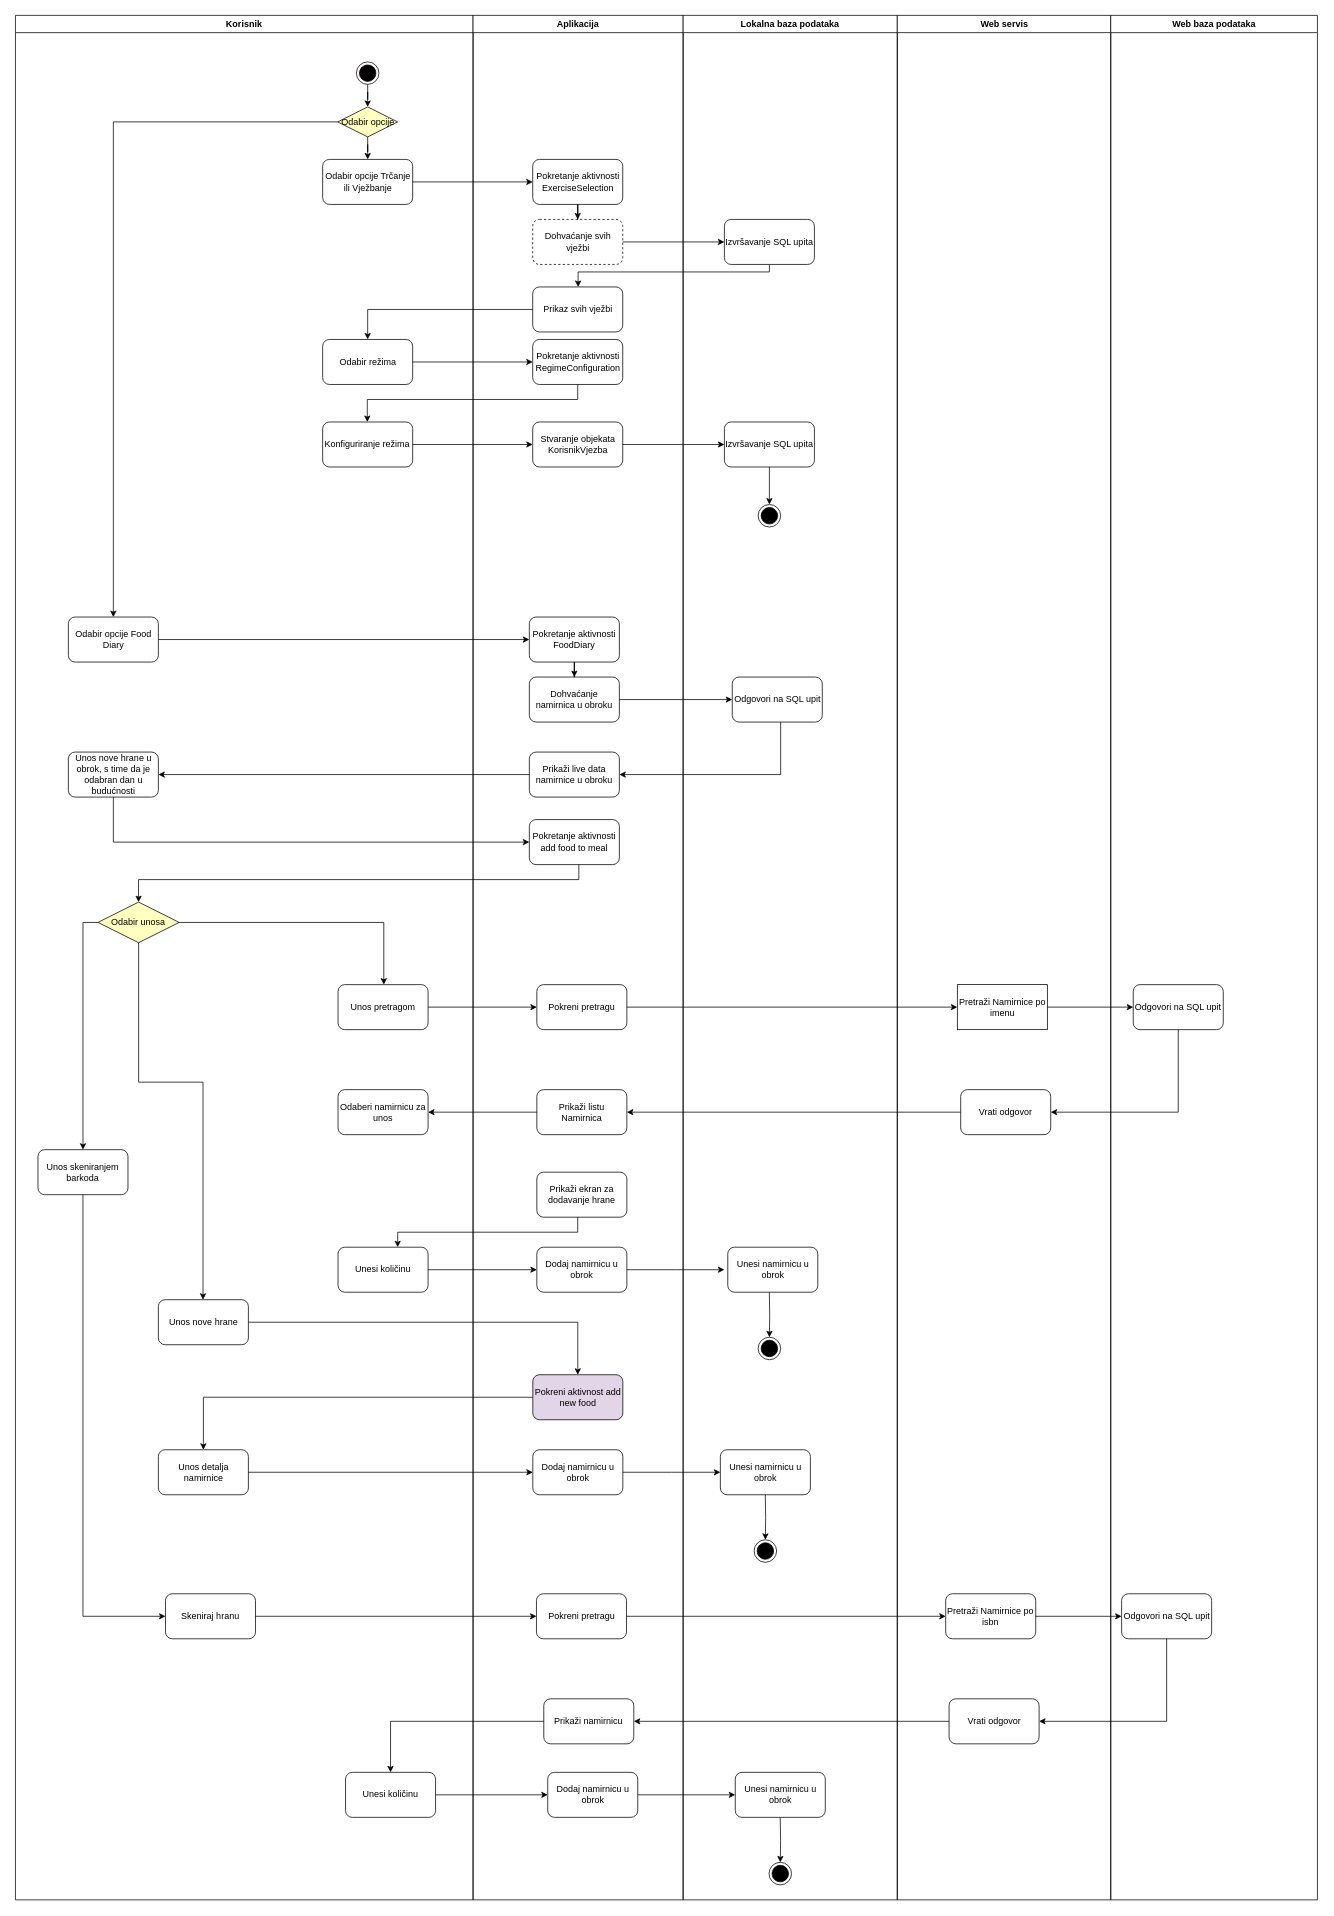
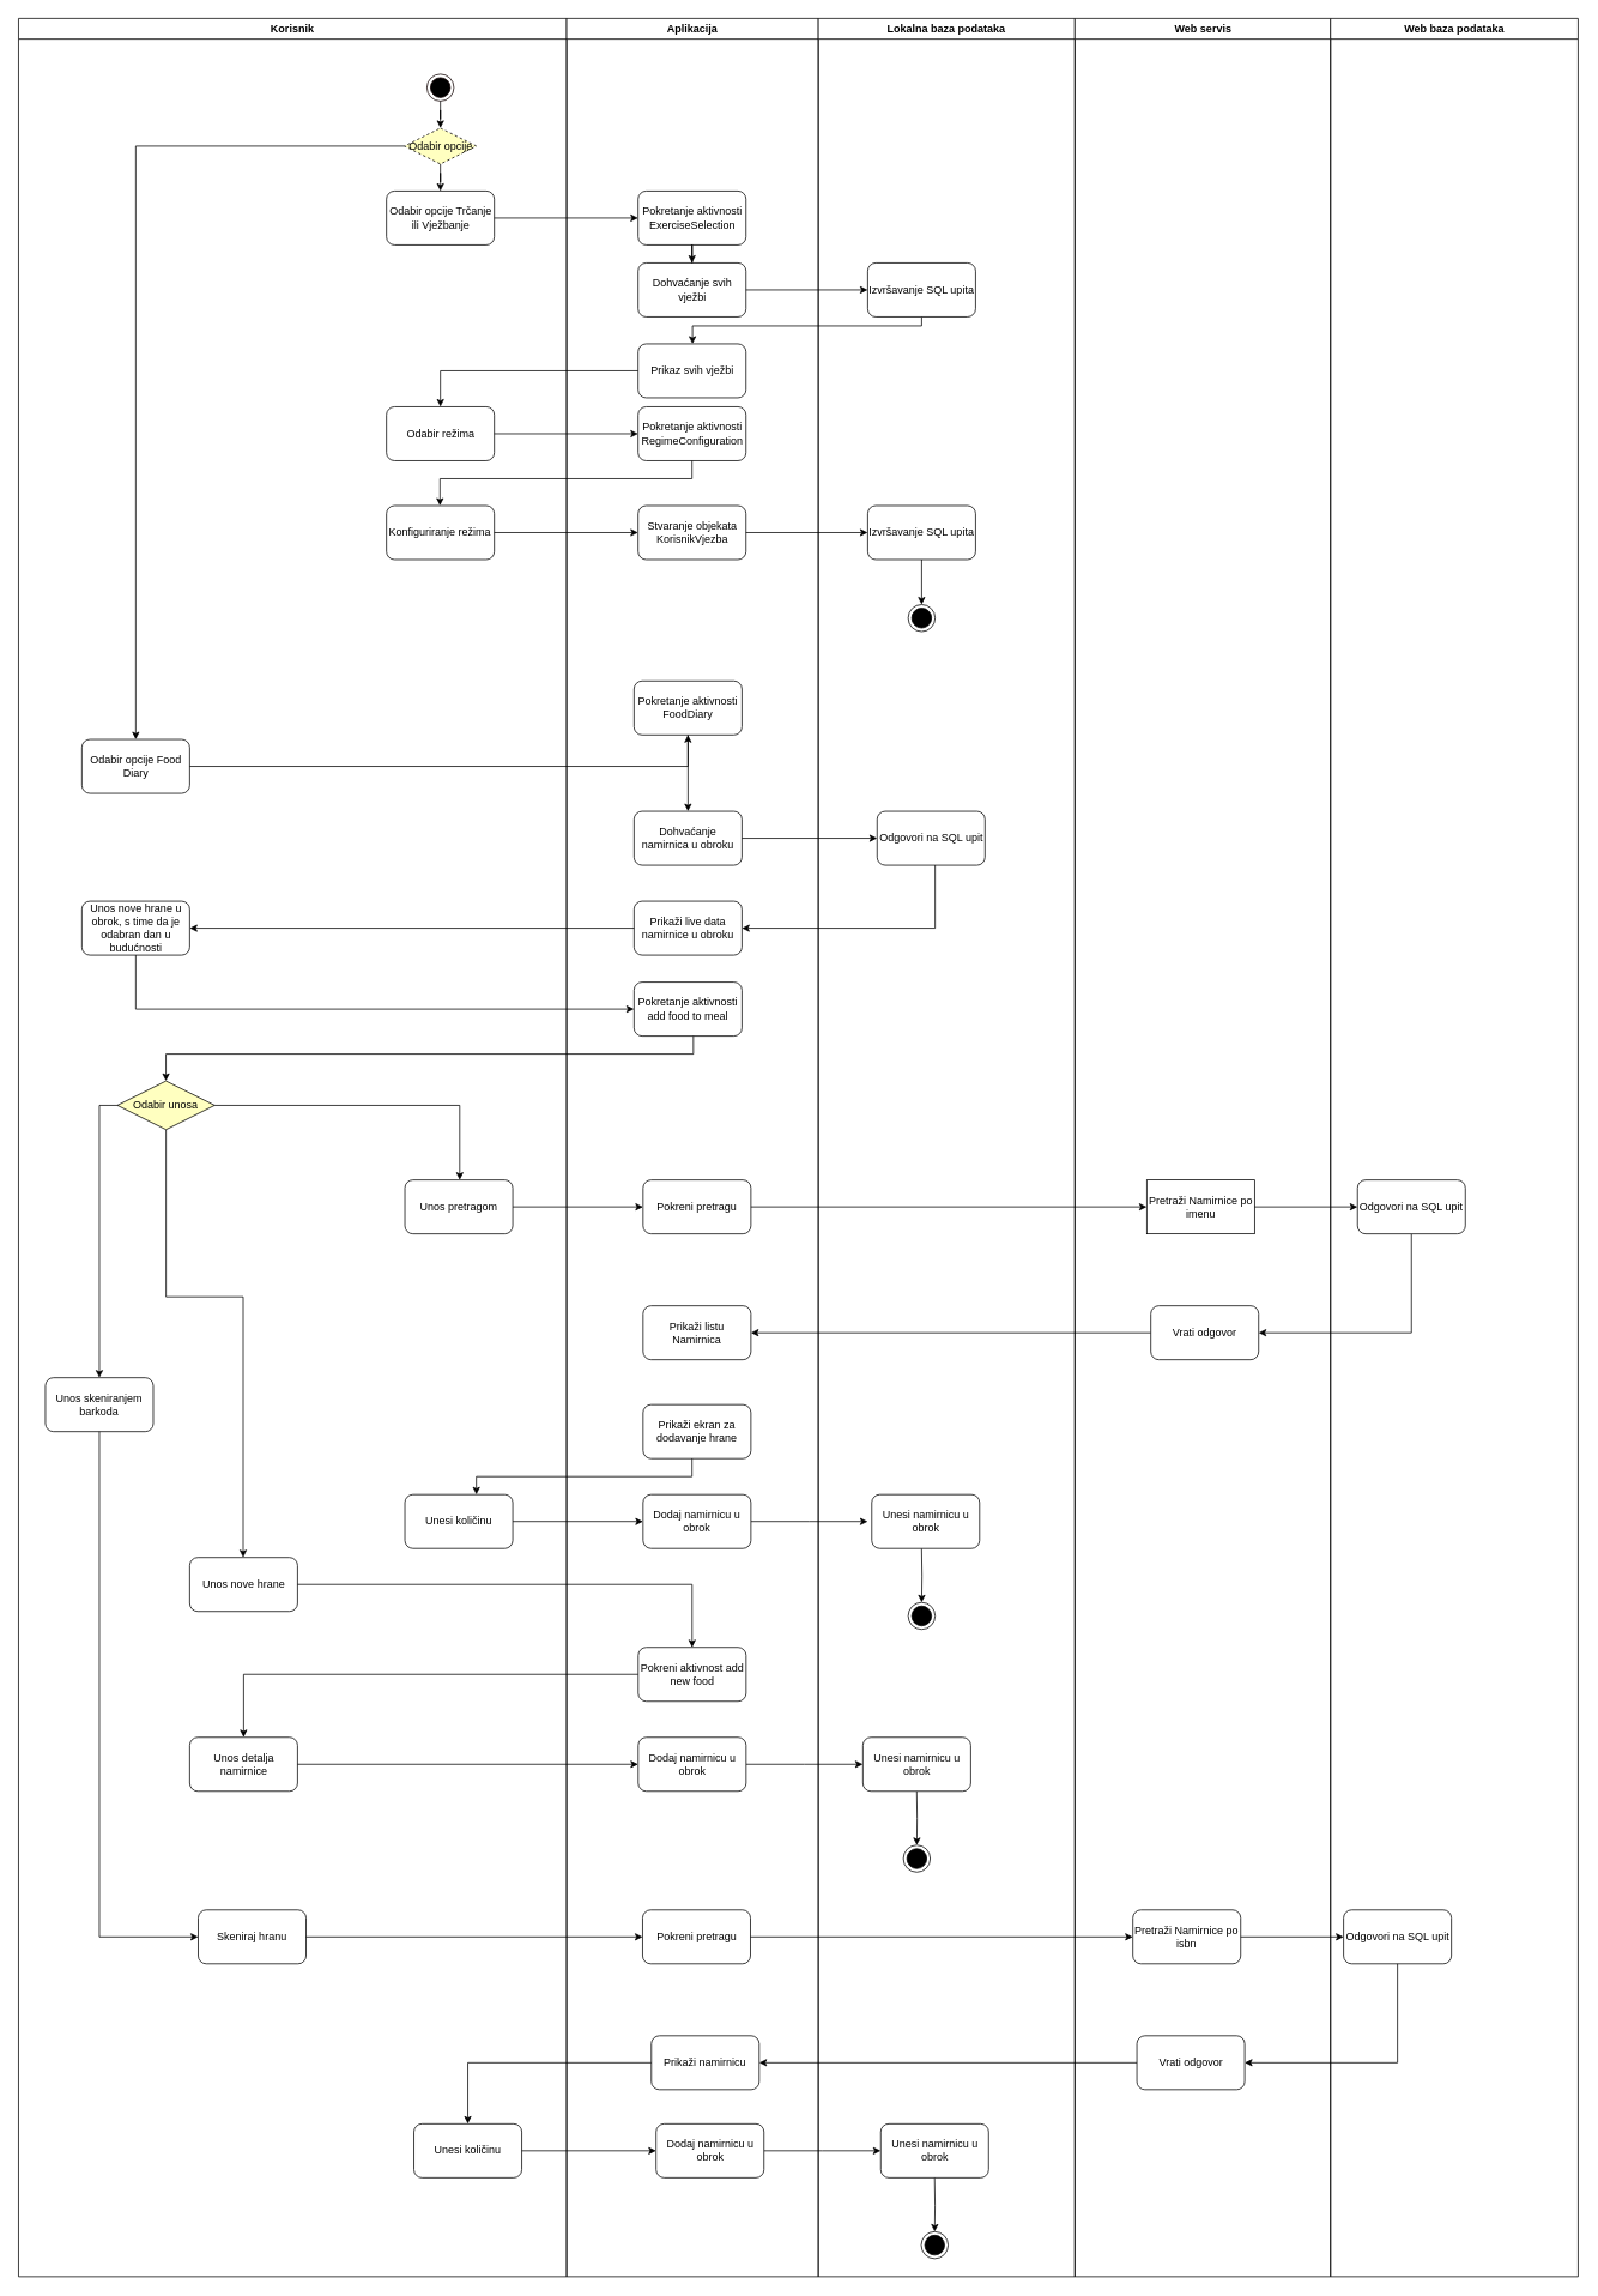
- <mxCell id="83" value="Odabir opcije" style="rhombus;whiteSpace=wrap;html=1;fillColor=#ffffc0;strokeColor=#030000;" parent="1" vertex="1"><mxGeometry x="449.5" y="142" width="80" height="40" as="geometry" /></mxCell>
+ <mxCell id="83" value="Odabir opcije" style="rhombus;whiteSpace=wrap;html=1;fillColor=#ffffc0;strokeColor=#030000;dashed=1;" parent="1" vertex="1"><mxGeometry x="449.5" y="142" width="80" height="40" as="geometry" /></mxCell>
- <mxCell id="88" value="Dohvaćanje svih vježbi" style="rounded=1;whiteSpace=wrap;html=1;dashed=1;" parent="1" vertex="1"><mxGeometry x="709.5" y="292" width="120" height="60" as="geometry" /></mxCell>
+ <mxCell id="88" value="Dohvaćanje svih vježbi" style="rounded=1;whiteSpace=wrap;html=1;" parent="1" vertex="1"><mxGeometry x="709.5" y="292" width="120" height="60" as="geometry" /></mxCell>
- <mxCell id="26" value="Pokretanje aktivnosti FoodDiary" style="rounded=1;whiteSpace=wrap;html=1;" parent="24" vertex="1"><mxGeometry x="75.0" y="802" width="120" height="60" as="geometry" /></mxCell>
+ <mxCell id="26" value="Pokretanje aktivnosti FoodDiary" style="rounded=1;whiteSpace=wrap;html=1;" parent="24" vertex="1"><mxGeometry x="75.0" y="737" width="120" height="60" as="geometry" /></mxCell>
- <mxCell id="12" value="Odaberi namirnicu za unos" style="rounded=1;whiteSpace=wrap;html=1;" parent="2" vertex="1"><mxGeometry x="430" y="1432" width="120" height="60" as="geometry" /></mxCell>
- <mxCell id="68" style="edgeStyle=orthogonalEdgeStyle;rounded=0;orthogonalLoop=1;jettySize=auto;html=1;strokeColor=#000000;" parent="1" source="31" target="12" edge="1"><mxGeometry relative="1" as="geometry"><mxPoint x="560" y="1482" as="targetPoint" /></mxGeometry></mxCell>
- <mxCell id="37" value="Pokreni aktivnost add new food" style="rounded=1;whiteSpace=wrap;html=1;fillColor=#e1d5e7;" parent="24" vertex="1"><mxGeometry x="79.62" y="1812" width="120" height="60" as="geometry" /></mxCell>
+ <mxCell id="37" value="Pokreni aktivnost add new food" style="rounded=1;whiteSpace=wrap;html=1;" parent="24" vertex="1"><mxGeometry x="79.62" y="1812" width="120" height="60" as="geometry" /></mxCell>
